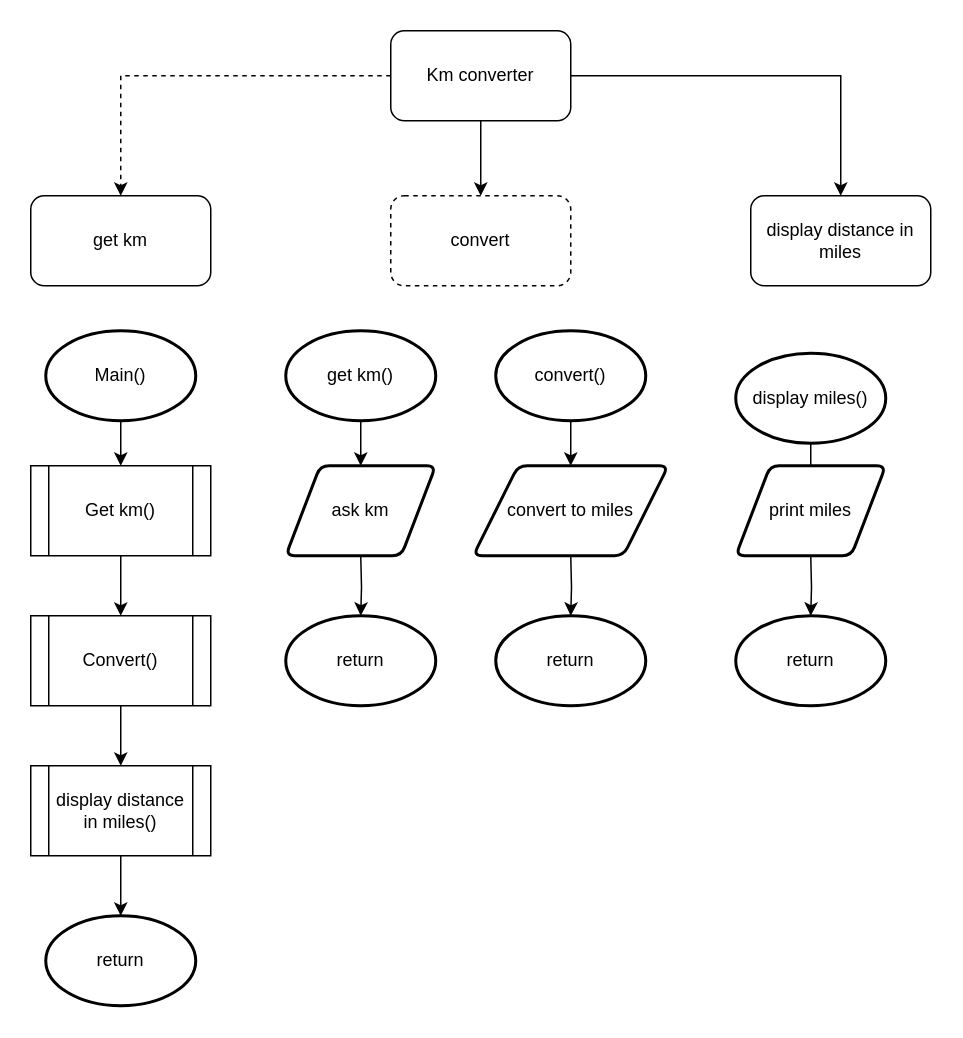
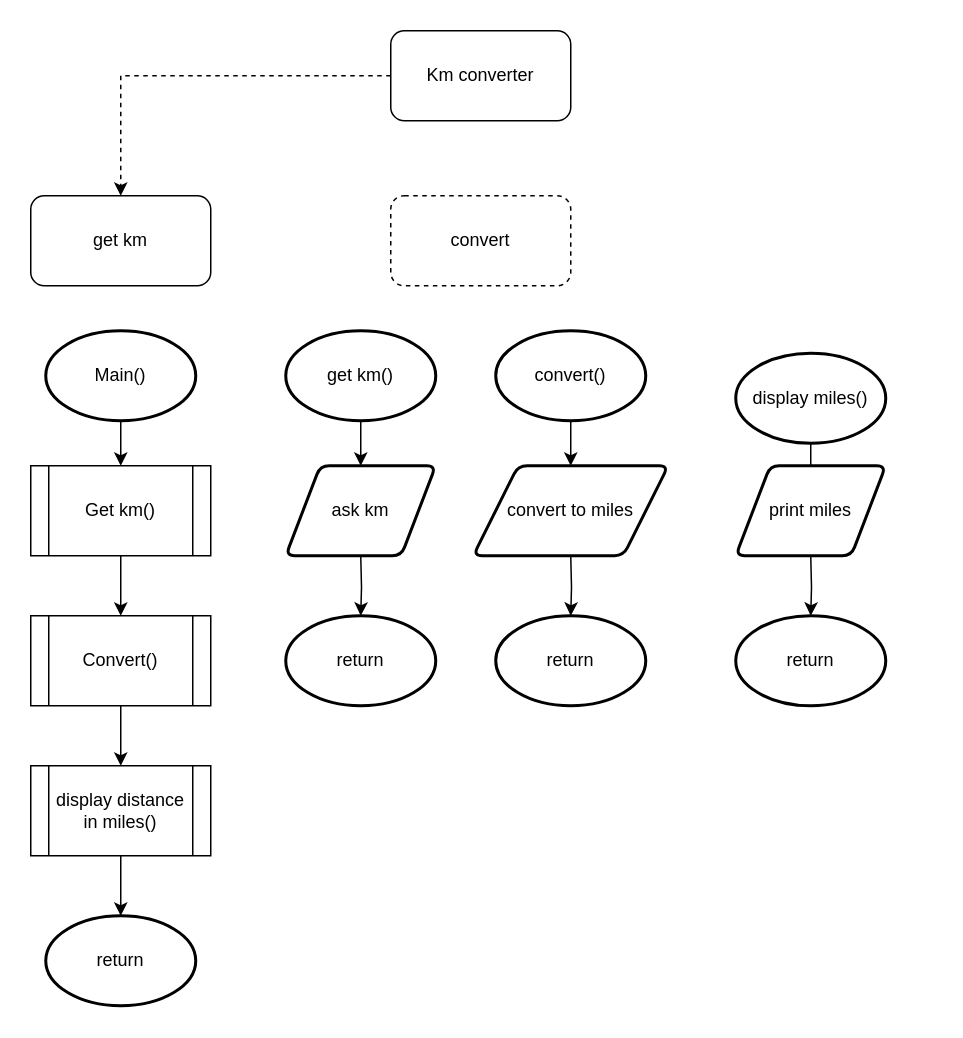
- <mxCell id="4" style="edgeStyle=orthogonalEdgeStyle;rounded=0;orthogonalLoop=1;jettySize=auto;html=1;exitX=1;exitY=0.5;exitDx=0;exitDy=0;" edge="1" parent="1" source="5" target="8"><mxGeometry relative="1" as="geometry" /></mxCell>
- <mxCell id="2" value="" style="edgeStyle=orthogonalEdgeStyle;rounded=0;orthogonalLoop=1;jettySize=auto;html=1;" edge="1" parent="1" source="5" target="7"><mxGeometry relative="1" as="geometry" /></mxCell>
- <mxCell id="8" value="display distance in miles" style="rounded=1;whiteSpace=wrap;html=1;" vertex="1" parent="1"><mxGeometry x="500" y="130" width="120" height="60" as="geometry" /></mxCell>
